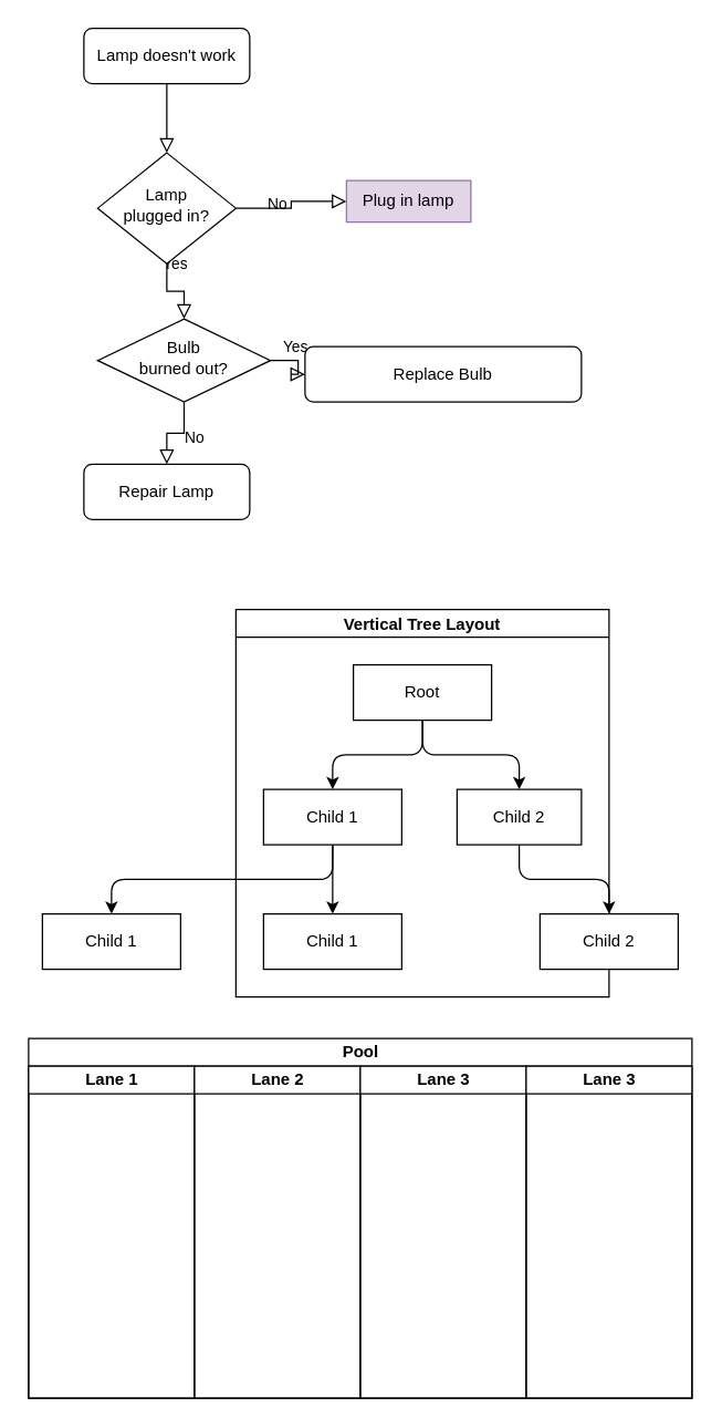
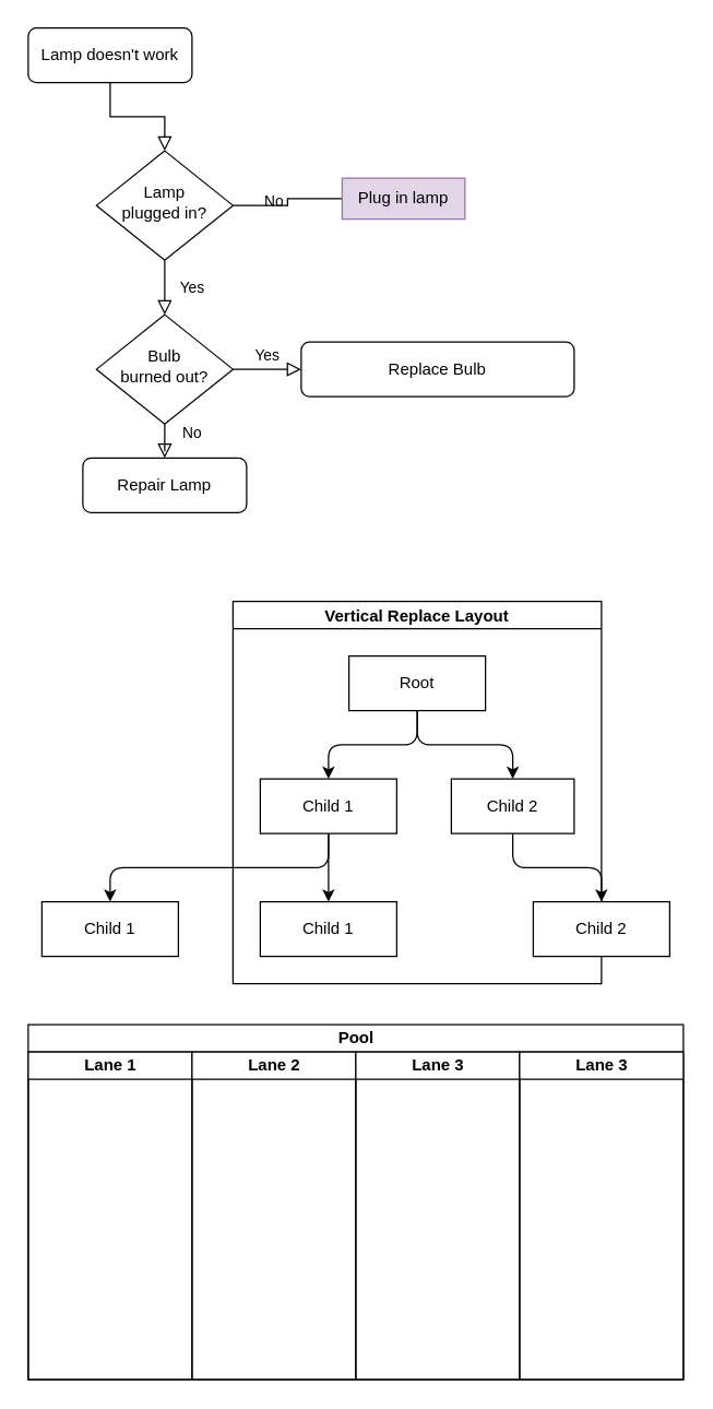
- <mxCell id="3" value="Lamp doesn't work" style="rounded=1;whiteSpace=wrap;html=1;fontSize=12;glass=0;strokeWidth=1;shadow=0;" parent="1" vertex="1"><mxGeometry x="60" y="20" width="120" height="40" as="geometry" /></mxCell>
+ <mxCell id="3" value="Lamp doesn't work" style="rounded=1;whiteSpace=wrap;html=1;fontSize=12;glass=0;strokeWidth=1;shadow=0;" parent="1" vertex="1"><mxGeometry x="20" y="20" width="120" height="40" as="geometry" /></mxCell>
- <mxCell id="5" value="No" style="edgeStyle=orthogonalEdgeStyle;rounded=0;html=1;jettySize=auto;orthogonalLoop=1;fontSize=11;endArrow=block;endFill=0;endSize=8;strokeWidth=1;shadow=0;labelBackgroundColor=none;" parent="1" source="6" target="7" edge="1"><mxGeometry y="10" relative="1" as="geometry"><mxPoint as="offset" /></mxGeometry></mxCell>
+ <mxCell id="5" value="No" style="edgeStyle=orthogonalEdgeStyle;rounded=0;html=1;jettySize=auto;orthogonalLoop=1;fontSize=11;endArrow=none;endFill=0;endSize=8;strokeWidth=1;shadow=0;labelBackgroundColor=none;" parent="1" source="6" target="7" edge="1"><mxGeometry y="10" relative="1" as="geometry"><mxPoint as="offset" /></mxGeometry></mxCell>
- <mxCell id="10" value="Bulb&lt;br&gt;burned out?" style="rhombus;whiteSpace=wrap;html=1;shadow=0;fontFamily=Helvetica;fontSize=12;align=center;strokeWidth=1;spacing=6;spacingTop=-4;" parent="1" vertex="1"><mxGeometry x="70" y="230" width="125" height="60" as="geometry" /></mxCell>
+ <mxCell id="10" value="Bulb&lt;br&gt;burned out?" style="rhombus;whiteSpace=wrap;html=1;shadow=0;fontFamily=Helvetica;fontSize=12;align=center;strokeWidth=1;spacing=6;spacingTop=-4;" parent="1" vertex="1"><mxGeometry x="70" y="230" width="100" height="80" as="geometry" /></mxCell>
- <mxCell id="13" value="Vertical Tree Layout" style="swimlane;startSize=20;horizontal=1;childLayout=treeLayout;horizontalTree=0;sortEdges=1;resizable=0;containerType=tree;fontSize=12;" vertex="1" parent="1"><mxGeometry x="170" y="440" width="270" height="280" as="geometry" /></mxCell>
+ <mxCell id="13" value="Vertical Replace Layout" style="swimlane;startSize=20;horizontal=1;childLayout=treeLayout;horizontalTree=0;sortEdges=1;resizable=0;containerType=tree;fontSize=12;" vertex="1" parent="1"><mxGeometry x="170" y="440" width="270" height="280" as="geometry" /></mxCell>
